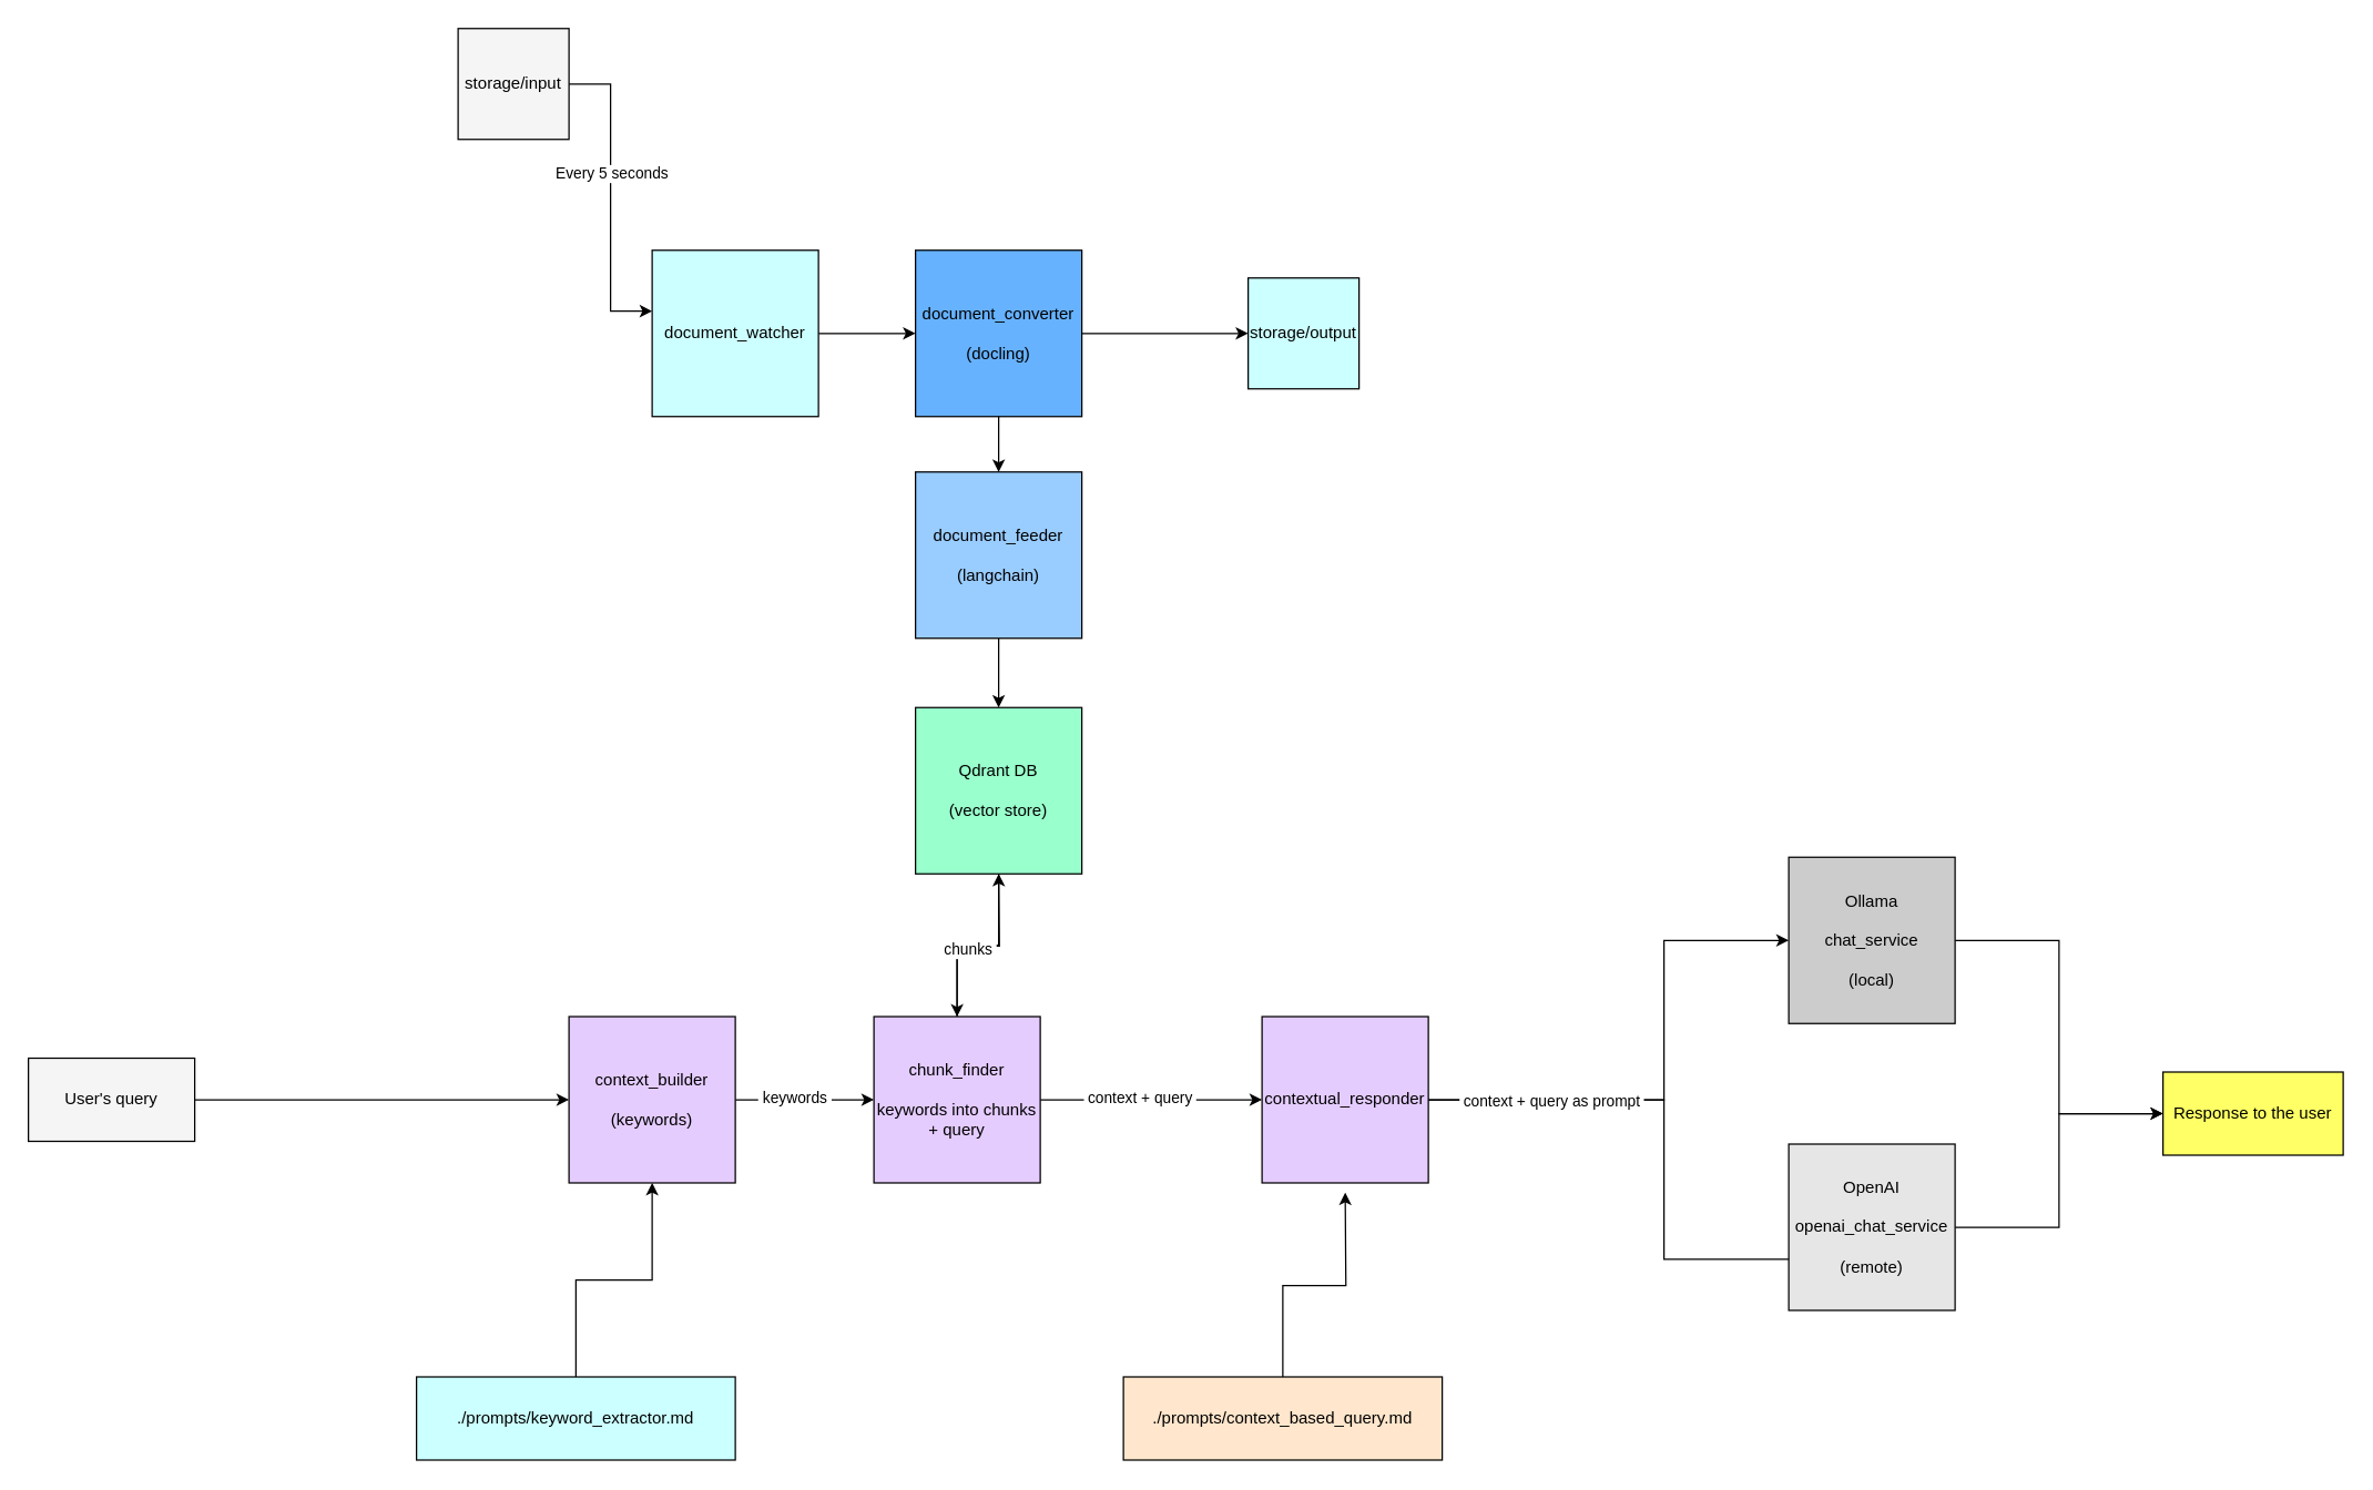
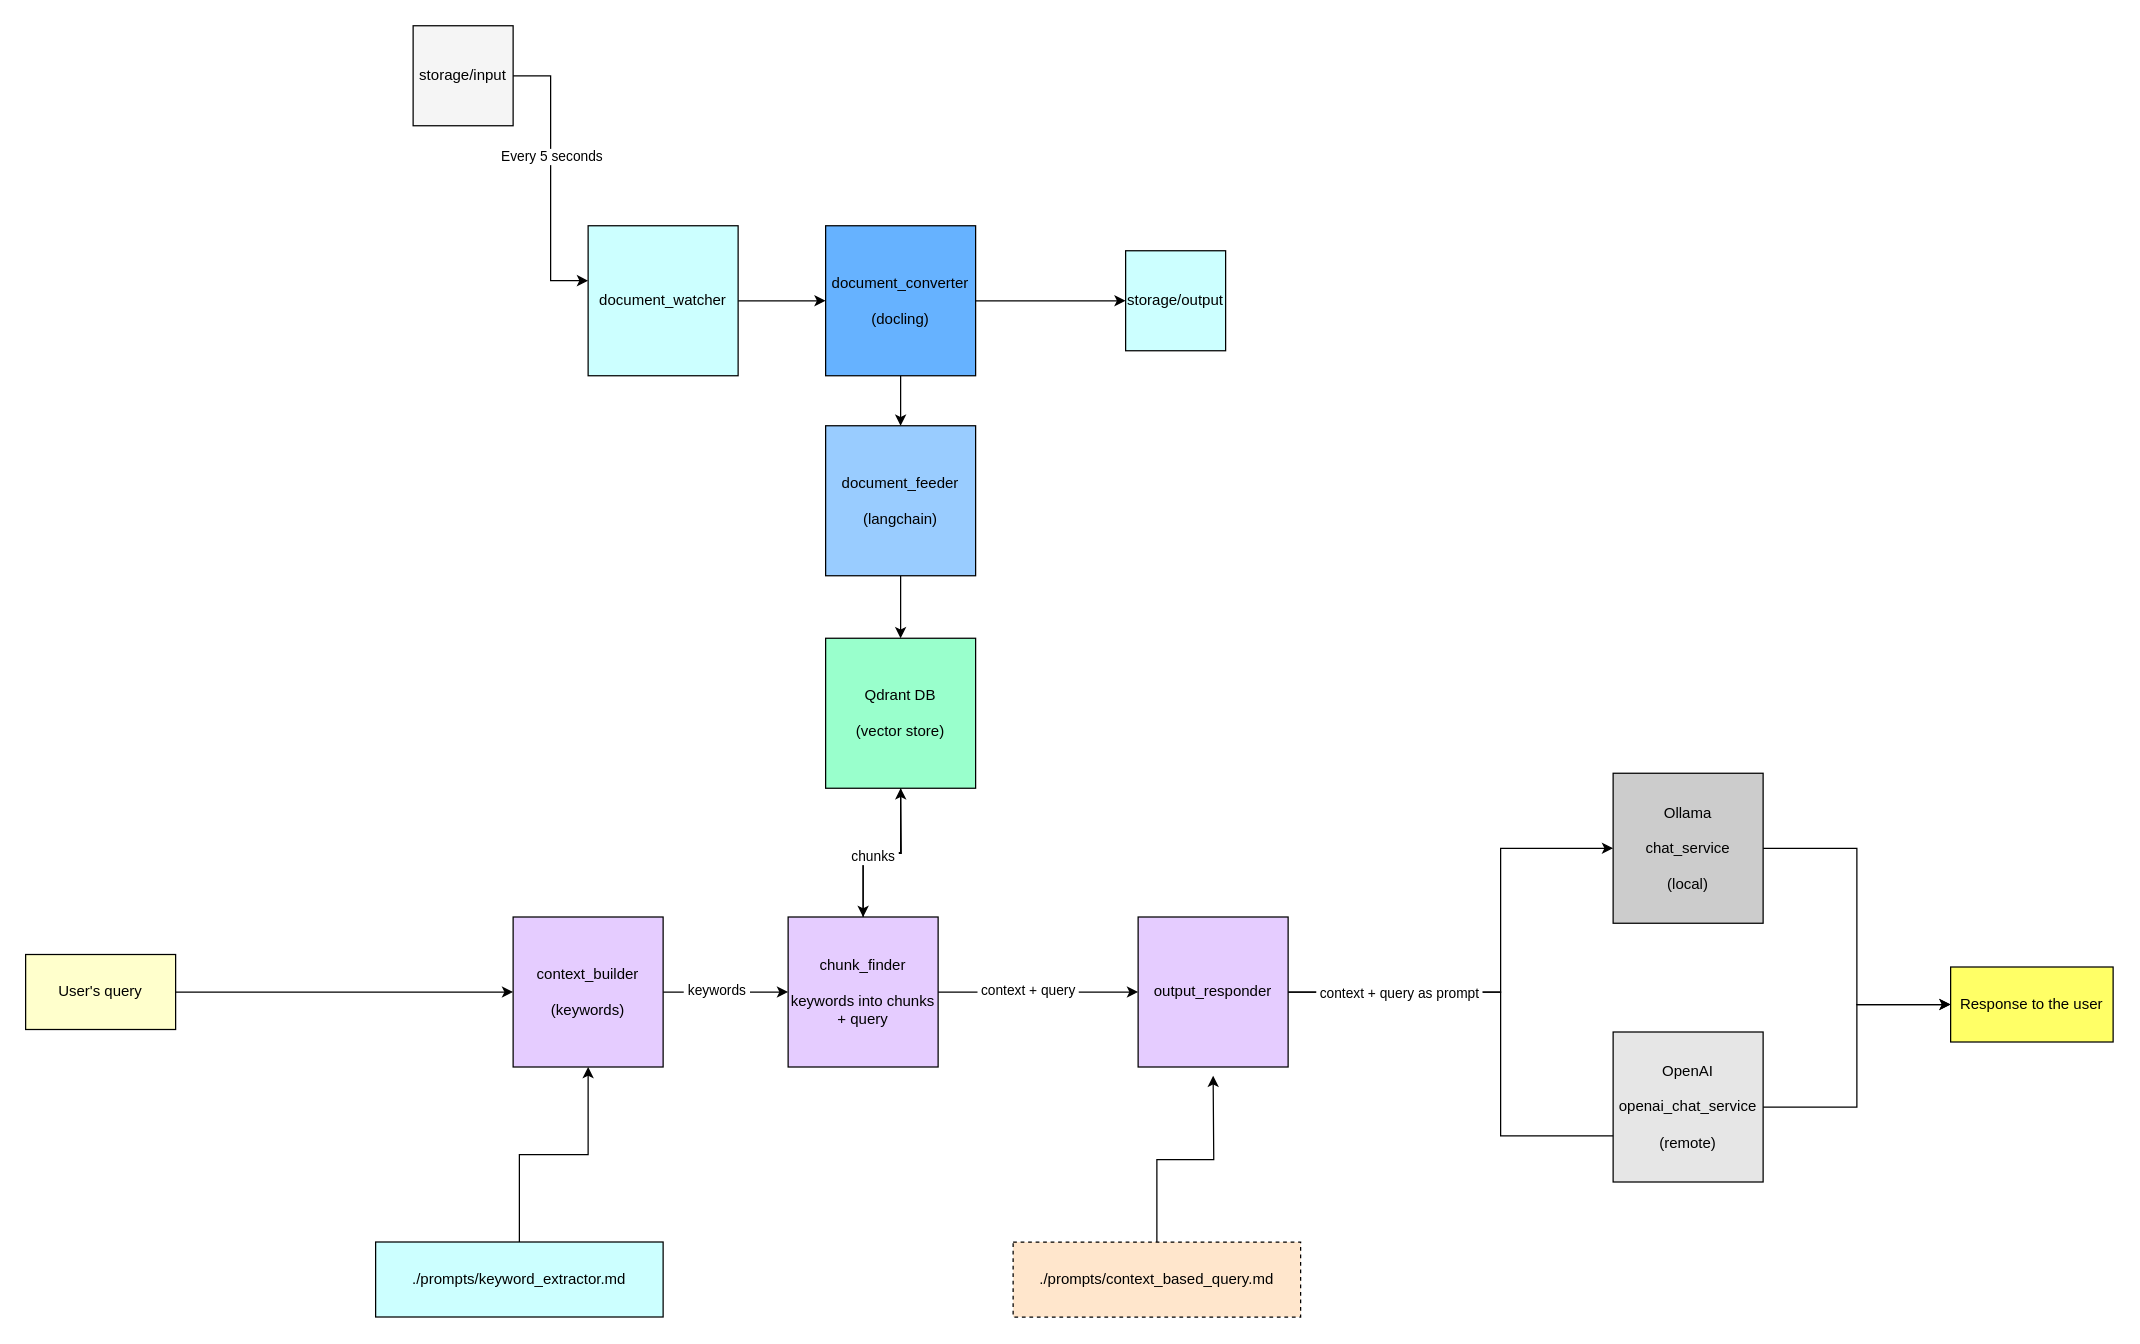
- <mxCell id="28" value="User's query" style="rounded=0;whiteSpace=wrap;html=1;fillColor=#f5f5f5;" vertex="1" parent="1"><mxGeometry x="20" y="763" width="120" height="60" as="geometry" /></mxCell>
+ <mxCell id="28" value="User's query" style="rounded=0;whiteSpace=wrap;html=1;fillColor=#FFFFCC;" vertex="1" parent="1"><mxGeometry x="20" y="763" width="120" height="60" as="geometry" /></mxCell>
- <mxCell id="21" value="contextual_responder" style="whiteSpace=wrap;html=1;aspect=fixed;fillColor=#E5CCFF;" vertex="1" parent="1"><mxGeometry x="910" y="733" width="120" height="120" as="geometry" /></mxCell>
+ <mxCell id="21" value="output_responder" style="whiteSpace=wrap;html=1;aspect=fixed;fillColor=#E5CCFF;" vertex="1" parent="1"><mxGeometry x="910" y="733" width="120" height="120" as="geometry" /></mxCell>
- <mxCell id="32" value="./prompts/context_based_query.md" style="rounded=0;whiteSpace=wrap;html=1;fillColor=#FFE6CC;" vertex="1" parent="1"><mxGeometry x="810" y="993" width="230" height="60" as="geometry" /></mxCell>
+ <mxCell id="32" value="./prompts/context_based_query.md" style="rounded=0;whiteSpace=wrap;html=1;fillColor=#FFE6CC;dashed=1;" vertex="1" parent="1"><mxGeometry x="810" y="993" width="230" height="60" as="geometry" /></mxCell>
